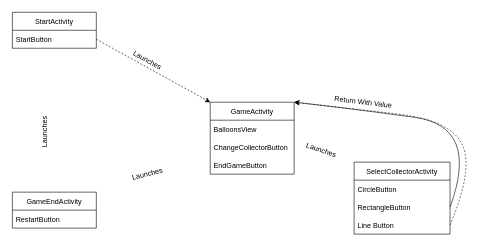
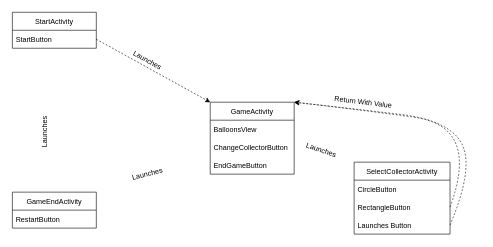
- <mxCell id="18" value="" style="curved=1;endArrow=classic;html=1;exitX=1;exitY=0.5;exitDx=0;exitDy=0;entryX=1;entryY=0;entryDx=0;entryDy=0;" parent="1" source="14" target="4" edge="1"><mxGeometry width="50" height="50" relative="1" as="geometry"><mxPoint x="810" y="190" as="sourcePoint" /><mxPoint x="500" y="170" as="targetPoint" /><Array as="points"><mxPoint x="800" y="210" /><mxPoint x="580" y="180" /></Array></mxGeometry></mxCell>
+ <mxCell id="18" value="" style="curved=1;endArrow=classic;html=1;exitX=1;exitY=0.5;exitDx=0;exitDy=0;entryX=1;entryY=0;entryDx=0;entryDy=0;dashed=1;" parent="1" source="14" target="4" edge="1"><mxGeometry width="50" height="50" relative="1" as="geometry"><mxPoint x="810" y="190" as="sourcePoint" /><mxPoint x="500" y="170" as="targetPoint" /><Array as="points"><mxPoint x="800" y="210" /><mxPoint x="580" y="180" /></Array></mxGeometry></mxCell>
- <mxCell id="15" value="Line Button" style="text;strokeColor=none;fillColor=none;align=left;verticalAlign=middle;spacingLeft=4;spacingRight=4;overflow=hidden;points=[[0,0.5],[1,0.5]];portConstraint=eastwest;rotatable=0;" parent="12" vertex="1"><mxGeometry y="90" width="160" height="30" as="geometry" /></mxCell>
+ <mxCell id="15" value="Launches Button" style="text;strokeColor=none;fillColor=none;align=left;verticalAlign=middle;spacingLeft=4;spacingRight=4;overflow=hidden;points=[[0,0.5],[1,0.5]];portConstraint=eastwest;rotatable=0;" parent="12" vertex="1"><mxGeometry y="90" width="160" height="30" as="geometry" /></mxCell>
